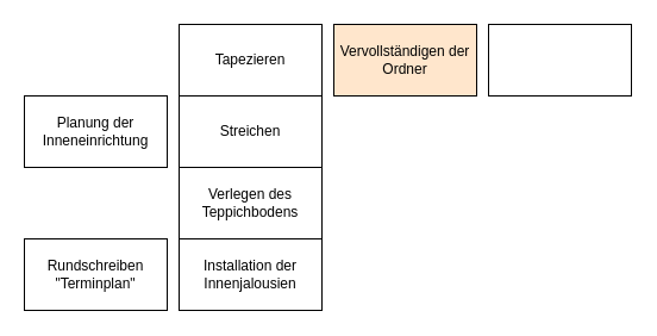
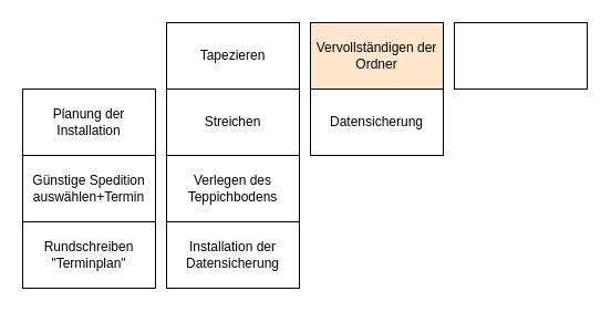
- <mxCell id="2" value="Planung der Inneneinrichtung" style="whiteSpace=wrap;html=1;" vertex="1" parent="1"><mxGeometry x="20" y="80" width="120" height="60" as="geometry" /></mxCell>
+ <mxCell id="2" value="Planung der Installation" style="whiteSpace=wrap;html=1;" vertex="1" parent="1"><mxGeometry x="20" y="80" width="120" height="60" as="geometry" /></mxCell>
+ <mxCell id="10" value="Datensicherung" style="whiteSpace=wrap;html=1;" vertex="1" parent="1"><mxGeometry x="280" y="80" width="120" height="60" as="geometry" /></mxCell>
+ <mxCell id="3" value="Günstige Spedition auswählen+Termin" style="whiteSpace=wrap;html=1;" vertex="1" parent="1"><mxGeometry x="20" y="140" width="120" height="60" as="geometry" /></mxCell>
- <mxCell id="8" value="Installation der Innenjalousien" style="whiteSpace=wrap;html=1;" vertex="1" parent="1"><mxGeometry x="150" y="200" width="120" height="60" as="geometry" /></mxCell>
+ <mxCell id="8" value="Installation der Datensicherung" style="whiteSpace=wrap;html=1;" vertex="1" parent="1"><mxGeometry x="150" y="200" width="120" height="60" as="geometry" /></mxCell>
